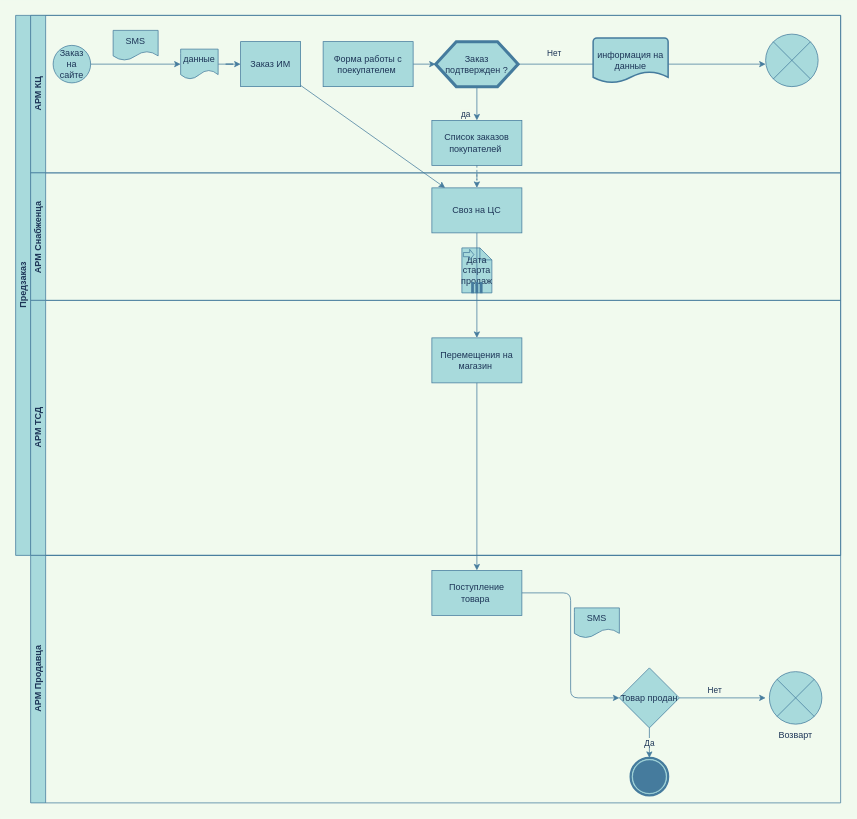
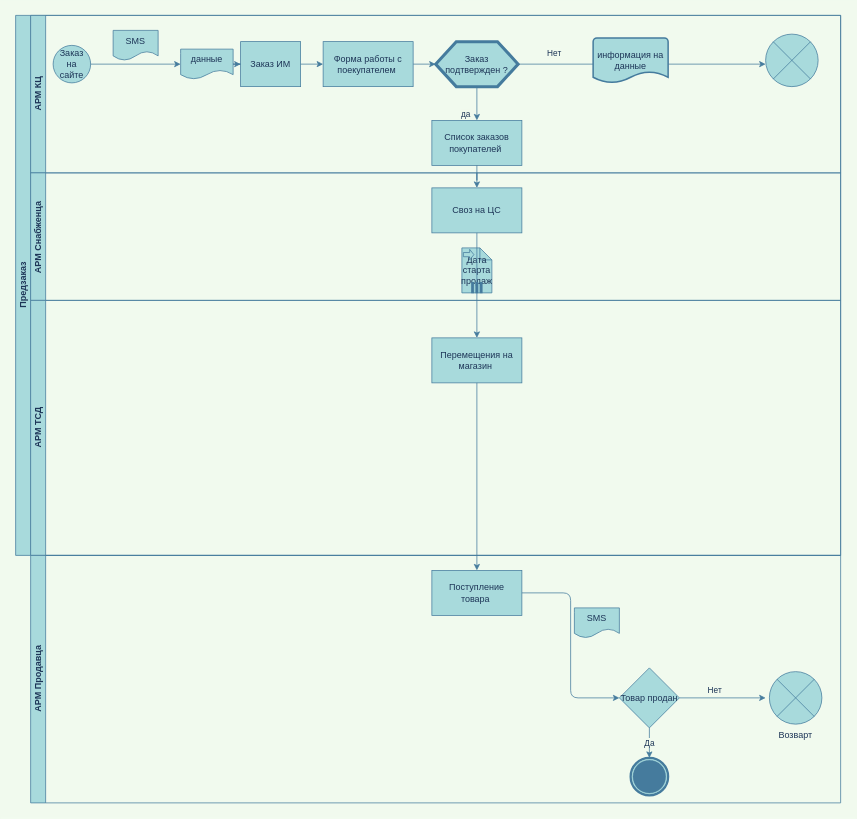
- <mxCell id="18" value="данные" style="shape=document;whiteSpace=wrap;html=1;boundedLbl=1;rounded=0;sketch=0;fillColor=#A8DADC;strokeColor=#457B9D;fontColor=#1D3557;" parent="3" vertex="1"><mxGeometry x="200" y="45" width="50" height="40" as="geometry" /></mxCell>
+ <mxCell id="18" value="данные" style="shape=document;whiteSpace=wrap;html=1;boundedLbl=1;rounded=0;sketch=0;fillColor=#A8DADC;strokeColor=#457B9D;fontColor=#1D3557;" parent="3" vertex="1"><mxGeometry x="200" y="45" width="70" height="40" as="geometry" /></mxCell>
- <mxCell id="15" value="" style="endArrow=classic;html=1;labelBackgroundColor=#F1FAEE;strokeColor=#457B9D;fontColor=#1D3557;" parent="3" source="7" target="22" edge="1"><mxGeometry width="50" height="50" relative="1" as="geometry"><mxPoint x="360" y="255" as="sourcePoint" /><mxPoint x="560" y="255" as="targetPoint" /></mxGeometry></mxCell>
+ <mxCell id="15" value="" style="endArrow=classic;html=1;entryX=0;entryY=0.5;entryDx=0;entryDy=0;labelBackgroundColor=#F1FAEE;strokeColor=#457B9D;fontColor=#1D3557;" parent="3" source="7" target="17" edge="1"><mxGeometry width="50" height="50" relative="1" as="geometry"><mxPoint x="360" y="255" as="sourcePoint" /><mxPoint x="560" y="255" as="targetPoint" /></mxGeometry></mxCell>
- <mxCell id="26" value="" style="edgeStyle=orthogonalEdgeStyle;rounded=0;orthogonalLoop=1;jettySize=auto;html=1;labelBackgroundColor=#F1FAEE;strokeColor=#457B9D;fontColor=#1D3557;dashed=1;" parent="2" source="19" target="22" edge="1"><mxGeometry relative="1" as="geometry" /></mxCell>
+ <mxCell id="26" value="" style="edgeStyle=orthogonalEdgeStyle;rounded=0;orthogonalLoop=1;jettySize=auto;html=1;labelBackgroundColor=#F1FAEE;strokeColor=#457B9D;fontColor=#1D3557;" parent="2" source="19" target="22" edge="1"><mxGeometry relative="1" as="geometry" /></mxCell>
